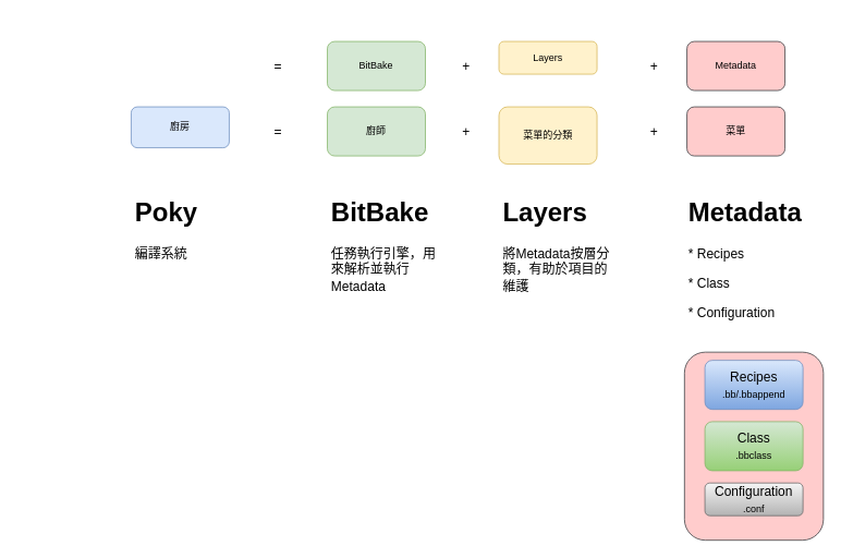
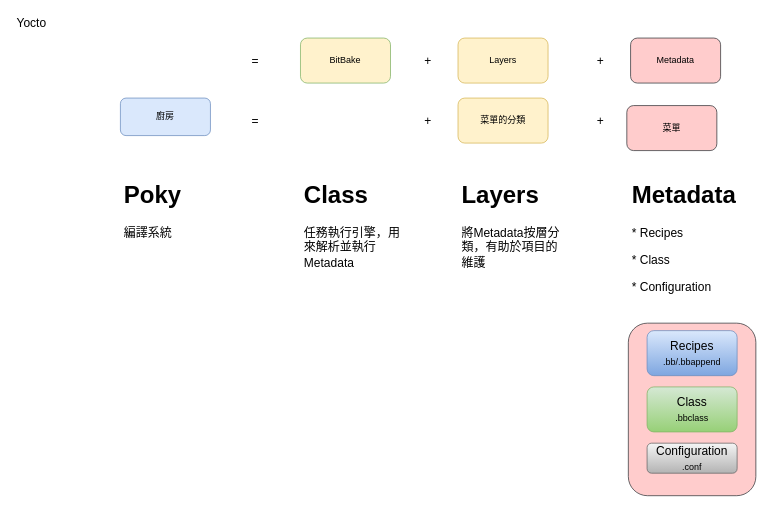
+ <mxCell id="11" value="Yocto" style="text;html=1;strokeColor=none;fillColor=none;align=left;verticalAlign=middle;whiteSpace=wrap;rounded=0;fontSize=16;" parent="1" vertex="1"><mxGeometry x="20" y="20" width="110" height="20" as="geometry" /></mxCell>
- <mxCell id="3" value="Layers" style="rounded=1;whiteSpace=wrap;html=1;fillColor=#fff2cc;strokeColor=#d6b656;" parent="1" vertex="1"><mxGeometry x="610" y="50" width="120" height="40" as="geometry" /></mxCell>
+ <mxCell id="3" value="Layers" style="rounded=1;whiteSpace=wrap;html=1;fillColor=#fff2cc;strokeColor=#d6b656;" parent="1" vertex="1"><mxGeometry x="610" y="50" width="120" height="60" as="geometry" /></mxCell>
- <mxCell id="2" value="BitBake" style="rounded=1;whiteSpace=wrap;html=1;fillColor=#d5e8d4;strokeColor=#82b366;" parent="1" vertex="1"><mxGeometry x="400" y="50" width="120" height="60" as="geometry" /></mxCell>
+ <mxCell id="2" value="BitBake" style="rounded=1;whiteSpace=wrap;html=1;fillColor=#fff2cc;strokeColor=#82b366;" parent="1" vertex="1"><mxGeometry x="400" y="50" width="120" height="60" as="geometry" /></mxCell>
- <mxCell id="7" value="廚師" style="rounded=1;whiteSpace=wrap;html=1;fillColor=#d5e8d4;strokeColor=#82b366;" parent="1" vertex="1"><mxGeometry x="400" y="130" width="120" height="60" as="geometry" /></mxCell>
- <mxCell id="20" value="菜單" style="rounded=1;whiteSpace=wrap;html=1;fillColor=#ffcccc;strokeColor=#36393d;" parent="1" vertex="1"><mxGeometry x="840" y="130" width="120" height="60" as="geometry" /></mxCell>
+ <mxCell id="20" value="菜單" style="rounded=1;whiteSpace=wrap;html=1;fillColor=#ffcccc;strokeColor=#36393d;" parent="1" vertex="1"><mxGeometry x="835" y="140" width="120" height="60" as="geometry" /></mxCell>
- <mxCell id="8" value="菜單的分類" style="rounded=1;whiteSpace=wrap;html=1;fillColor=#fff2cc;strokeColor=#d6b656;" parent="1" vertex="1"><mxGeometry x="610" y="130" width="120" height="70" as="geometry" /></mxCell>
+ <mxCell id="8" value="菜單的分類" style="rounded=1;whiteSpace=wrap;html=1;fillColor=#fff2cc;strokeColor=#d6b656;" parent="1" vertex="1"><mxGeometry x="610" y="130" width="120" height="60" as="geometry" /></mxCell>
- <mxCell id="17" value="&lt;h1&gt;BitBake&lt;/h1&gt;&lt;p&gt;任務執行引擎，用來解析並執行Metadata&lt;/p&gt;" style="text;html=1;strokeColor=none;fillColor=none;spacing=5;spacingTop=-20;whiteSpace=wrap;overflow=hidden;rounded=0;fontSize=16;align=left;" parent="1" vertex="1"><mxGeometry x="400" y="230" width="150" height="210" as="geometry" /></mxCell>
+ <mxCell id="17" value="&lt;h1&gt;Class&lt;/h1&gt;&lt;p&gt;任務執行引擎，用來解析並執行Metadata&lt;/p&gt;" style="text;html=1;strokeColor=none;fillColor=none;spacing=5;spacingTop=-20;whiteSpace=wrap;overflow=hidden;rounded=0;fontSize=16;align=left;" parent="1" vertex="1"><mxGeometry x="400" y="230" width="150" height="210" as="geometry" /></mxCell>
